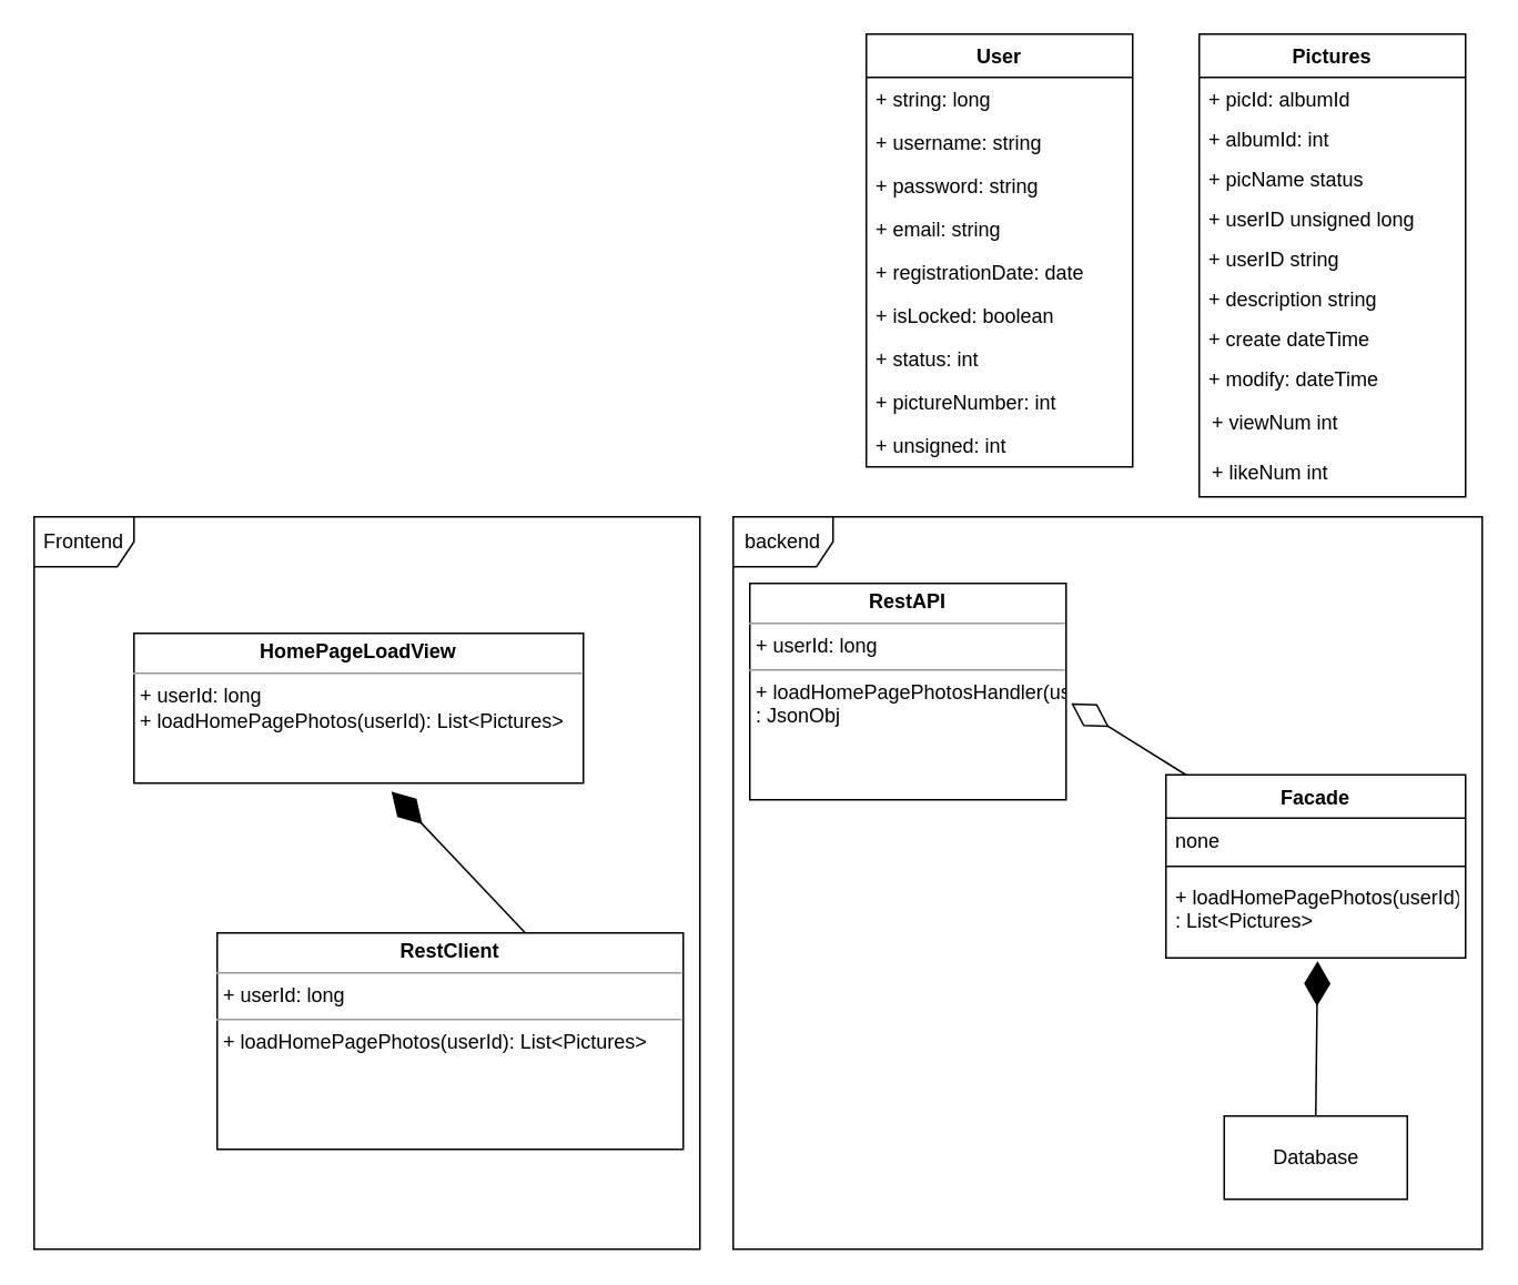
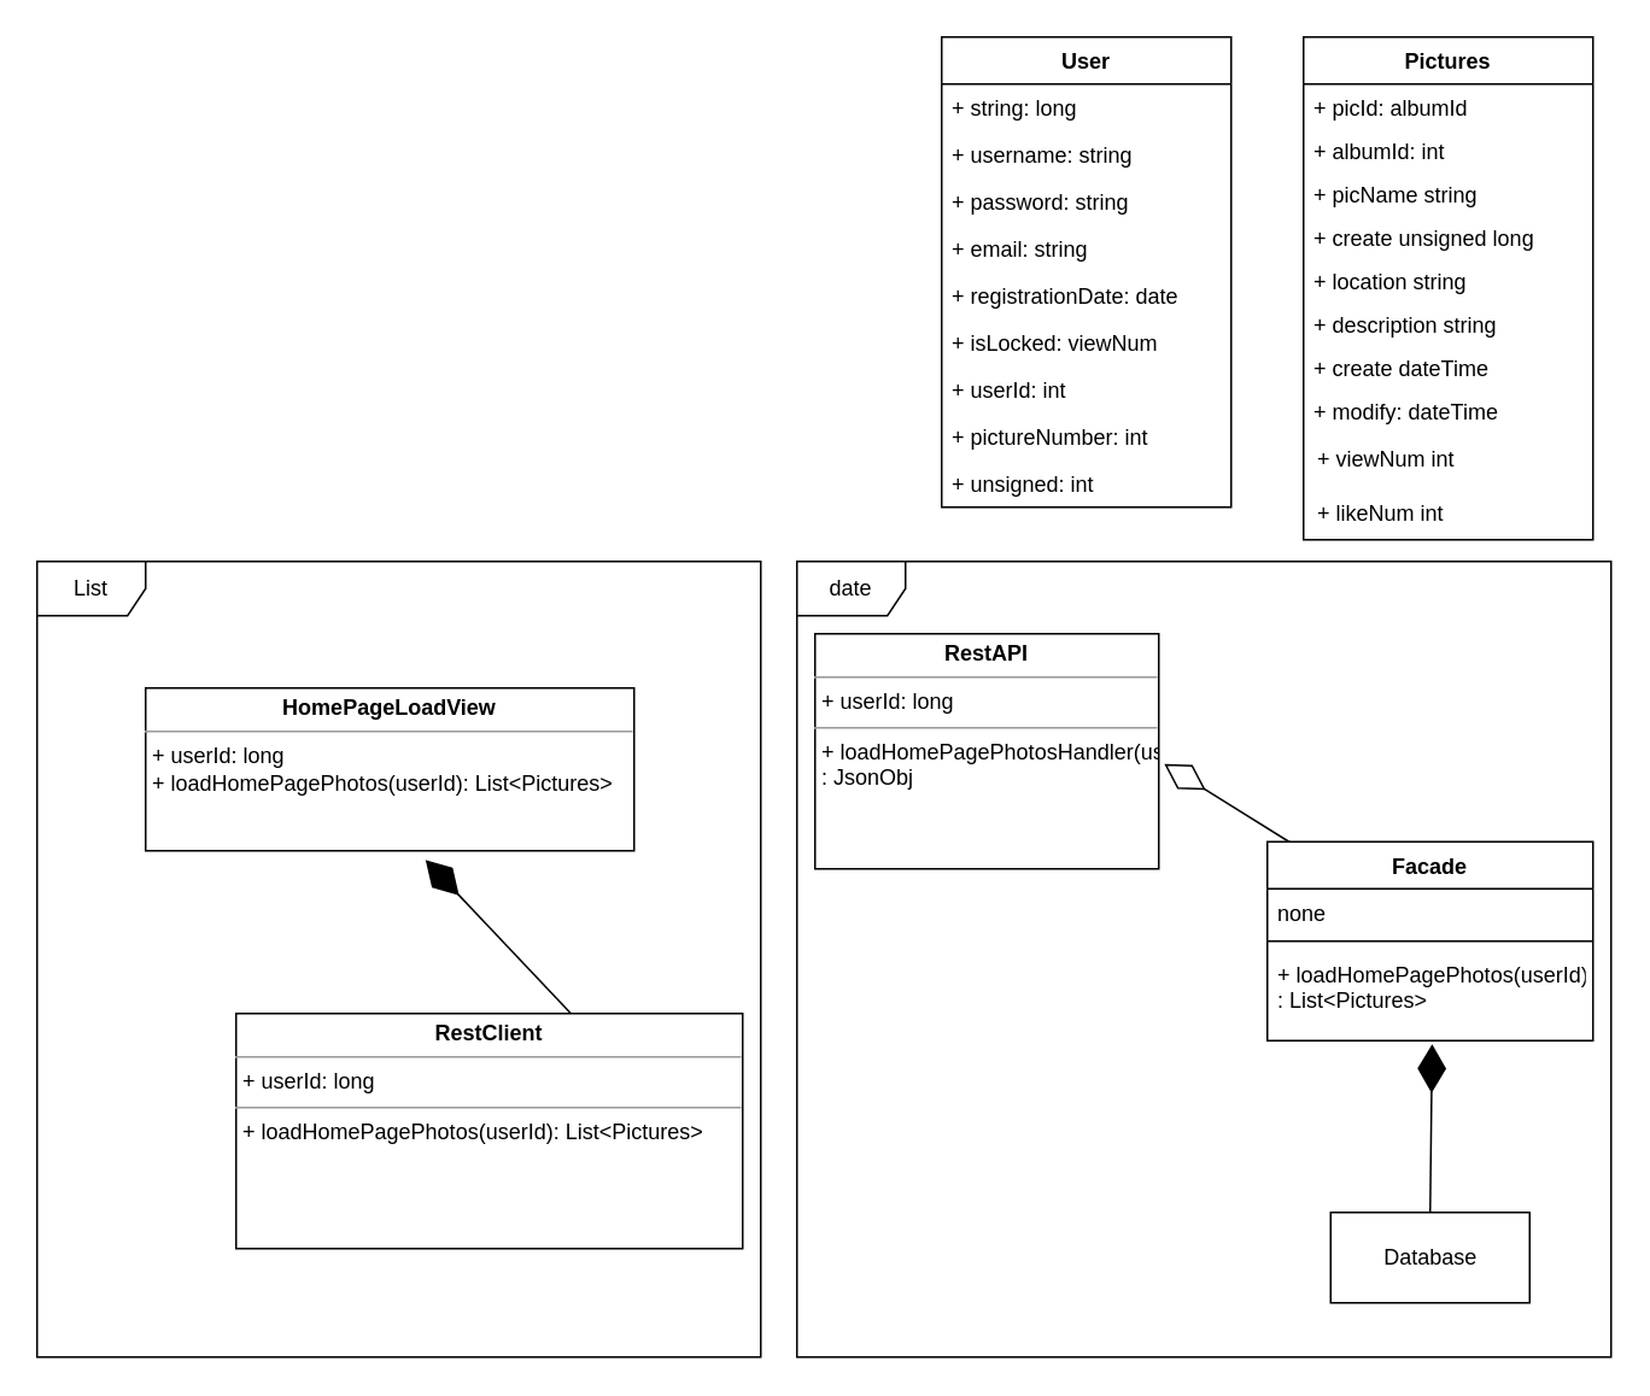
- <mxCell id="5" value="+ picName status" style="text;strokeColor=none;fillColor=none;align=left;verticalAlign=top;spacingLeft=4;spacingRight=4;overflow=hidden;rotatable=0;points=[[0,0.5],[1,0.5]];portConstraint=eastwest;" vertex="1" parent="2"><mxGeometry y="74" width="160" height="24" as="geometry" /></mxCell>
+ <mxCell id="5" value="+ picName string" style="text;strokeColor=none;fillColor=none;align=left;verticalAlign=top;spacingLeft=4;spacingRight=4;overflow=hidden;rotatable=0;points=[[0,0.5],[1,0.5]];portConstraint=eastwest;" vertex="1" parent="2"><mxGeometry y="74" width="160" height="24" as="geometry" /></mxCell>
- <mxCell id="6" value="+ userID unsigned long" style="text;strokeColor=none;fillColor=none;align=left;verticalAlign=top;spacingLeft=4;spacingRight=4;overflow=hidden;rotatable=0;points=[[0,0.5],[1,0.5]];portConstraint=eastwest;" vertex="1" parent="2"><mxGeometry y="98" width="160" height="24" as="geometry" /></mxCell>
+ <mxCell id="6" value="+ create unsigned long" style="text;strokeColor=none;fillColor=none;align=left;verticalAlign=top;spacingLeft=4;spacingRight=4;overflow=hidden;rotatable=0;points=[[0,0.5],[1,0.5]];portConstraint=eastwest;" vertex="1" parent="2"><mxGeometry y="98" width="160" height="24" as="geometry" /></mxCell>
- <mxCell id="7" value="+ userID string" style="text;strokeColor=none;fillColor=none;align=left;verticalAlign=top;spacingLeft=4;spacingRight=4;overflow=hidden;rotatable=0;points=[[0,0.5],[1,0.5]];portConstraint=eastwest;" vertex="1" parent="2"><mxGeometry y="122" width="160" height="24" as="geometry" /></mxCell>
+ <mxCell id="7" value="+ location string" style="text;strokeColor=none;fillColor=none;align=left;verticalAlign=top;spacingLeft=4;spacingRight=4;overflow=hidden;rotatable=0;points=[[0,0.5],[1,0.5]];portConstraint=eastwest;" vertex="1" parent="2"><mxGeometry y="122" width="160" height="24" as="geometry" /></mxCell>
- <mxCell id="32" value="+ isLocked: boolean&#10;" style="text;strokeColor=none;fillColor=none;align=left;verticalAlign=top;spacingLeft=4;spacingRight=4;overflow=hidden;rotatable=0;points=[[0,0.5],[1,0.5]];portConstraint=eastwest;" vertex="1" parent="26"><mxGeometry y="156" width="160" height="26" as="geometry" /></mxCell>
+ <mxCell id="32" value="+ isLocked: viewNum&#10;" style="text;strokeColor=none;fillColor=none;align=left;verticalAlign=top;spacingLeft=4;spacingRight=4;overflow=hidden;rotatable=0;points=[[0,0.5],[1,0.5]];portConstraint=eastwest;" vertex="1" parent="26"><mxGeometry y="156" width="160" height="26" as="geometry" /></mxCell>
- <mxCell id="33" value="+ status: int&#10;" style="text;strokeColor=none;fillColor=none;align=left;verticalAlign=top;spacingLeft=4;spacingRight=4;overflow=hidden;rotatable=0;points=[[0,0.5],[1,0.5]];portConstraint=eastwest;" vertex="1" parent="26"><mxGeometry y="182" width="160" height="26" as="geometry" /></mxCell>
+ <mxCell id="33" value="+ userId: int&#10;" style="text;strokeColor=none;fillColor=none;align=left;verticalAlign=top;spacingLeft=4;spacingRight=4;overflow=hidden;rotatable=0;points=[[0,0.5],[1,0.5]];portConstraint=eastwest;" vertex="1" parent="26"><mxGeometry y="182" width="160" height="26" as="geometry" /></mxCell>
- <mxCell id="24" value="Frontend" style="shape=umlFrame;whiteSpace=wrap;html=1;" parent="1" vertex="1"><mxGeometry x="20" y="310" width="400" height="440" as="geometry" /></mxCell>
+ <mxCell id="24" value="List" style="shape=umlFrame;whiteSpace=wrap;html=1;" parent="1" vertex="1"><mxGeometry x="20" y="310" width="400" height="440" as="geometry" /></mxCell>
- <mxCell id="25" value="backend" style="shape=umlFrame;whiteSpace=wrap;html=1;" parent="1" vertex="1"><mxGeometry x="440" y="310" width="450" height="440" as="geometry" /></mxCell>
+ <mxCell id="25" value="date" style="shape=umlFrame;whiteSpace=wrap;html=1;" parent="1" vertex="1"><mxGeometry x="440" y="310" width="450" height="440" as="geometry" /></mxCell>
